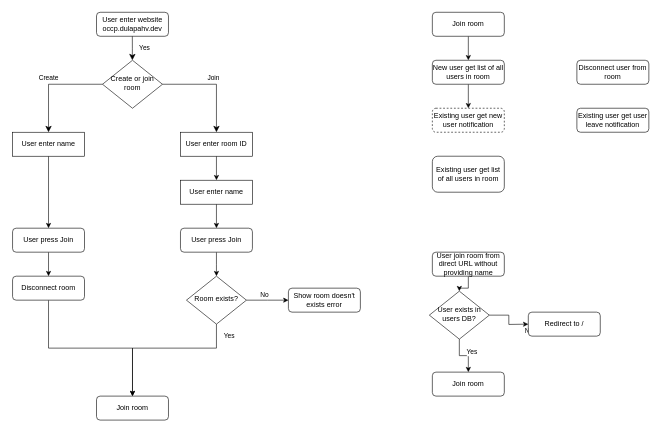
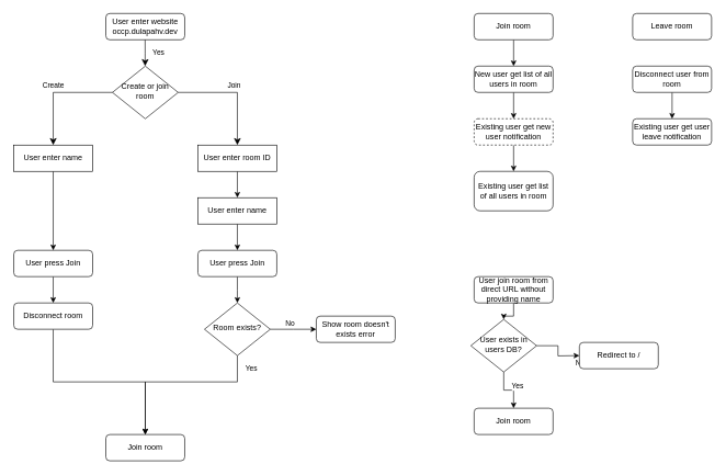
+ <mxCell id="33" value="Leave room" style="rounded=1;whiteSpace=wrap;html=1;fontSize=12;glass=0;strokeWidth=1;shadow=0;" vertex="1" parent="1"><mxGeometry x="961" y="20" width="120" height="40" as="geometry" /></mxCell>
+ <mxCell id="34" style="edgeStyle=orthogonalEdgeStyle;rounded=0;orthogonalLoop=1;jettySize=auto;html=1;entryX=0.5;entryY=0;entryDx=0;entryDy=0;" edge="1" parent="1" source="35" target="36"><mxGeometry relative="1" as="geometry" /></mxCell>
+ <mxCell id="30" style="edgeStyle=orthogonalEdgeStyle;rounded=0;orthogonalLoop=1;jettySize=auto;html=1;entryX=0.5;entryY=0;entryDx=0;entryDy=0;" edge="1" parent="1" source="31" target="32"><mxGeometry relative="1" as="geometry" /></mxCell>
